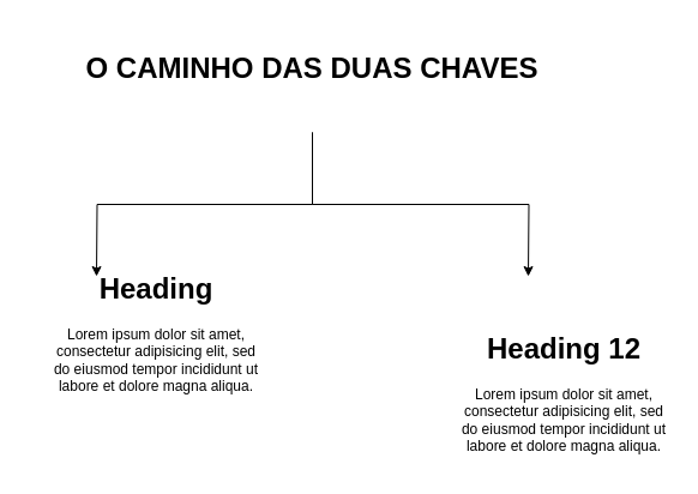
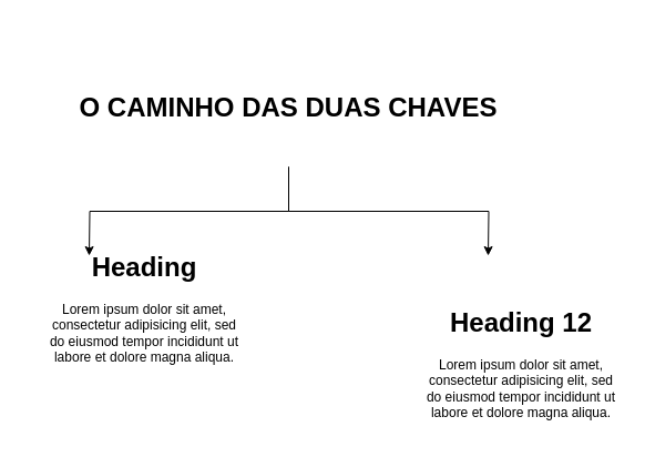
- <mxCell id="4" value="&lt;h1&gt;O CAMINHO DAS DUAS CHAVES&lt;/h1&gt;" style="text;html=1;whiteSpace=wrap;overflow=hidden;rounded=0;align=center;" parent="1" vertex="1"><mxGeometry x="20" y="20" width="480" height="90" as="geometry" /></mxCell>
+ <mxCell id="4" value="&lt;h1&gt;O CAMINHO DAS DUAS CHAVES&lt;/h1&gt;" style="text;html=1;whiteSpace=wrap;overflow=hidden;rounded=0;align=center;" parent="1" vertex="1"><mxGeometry x="20" y="60" width="480" height="90" as="geometry" /></mxCell>
